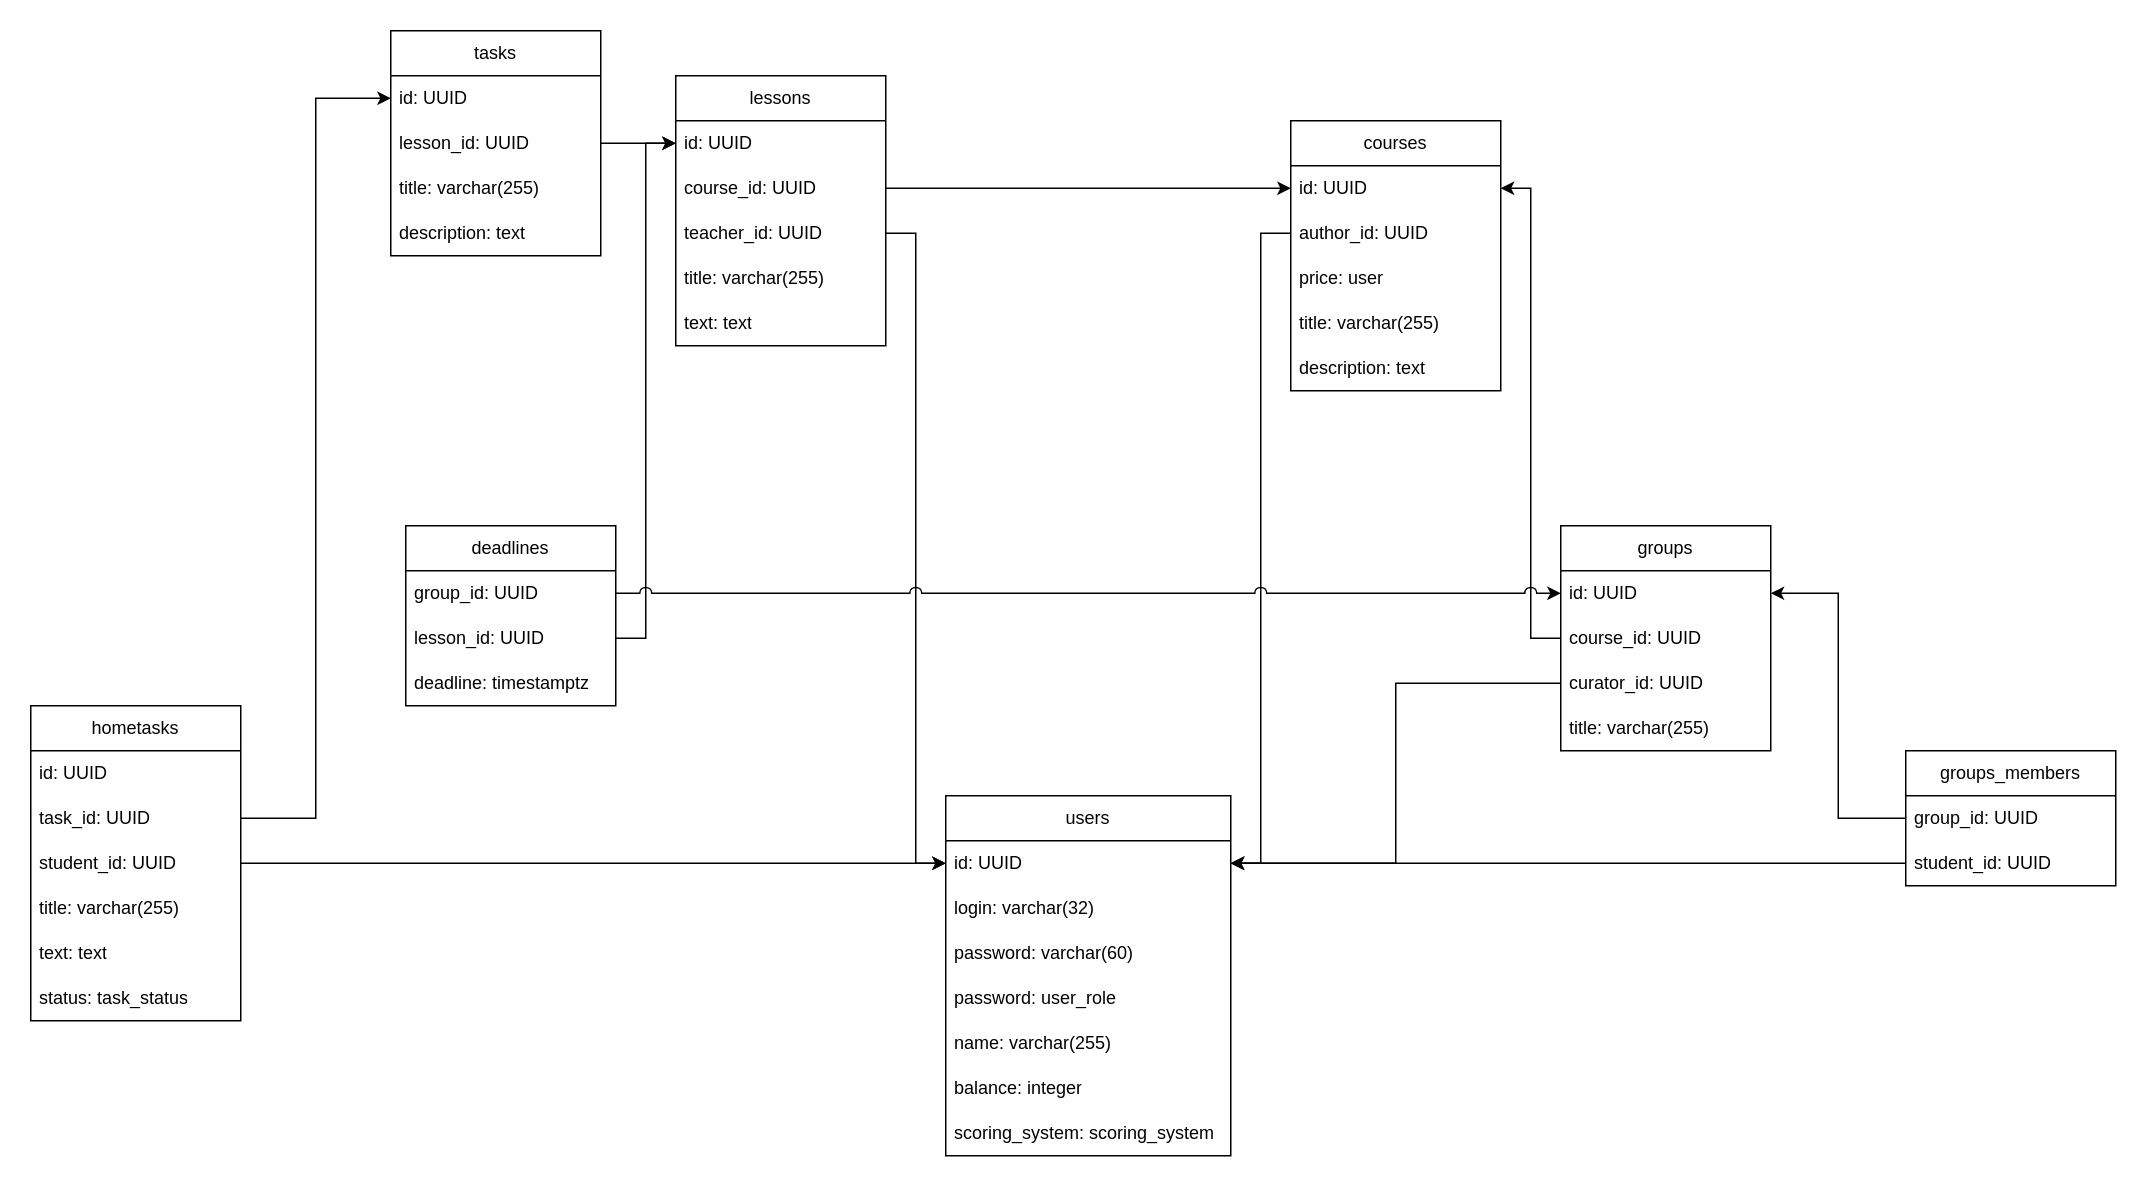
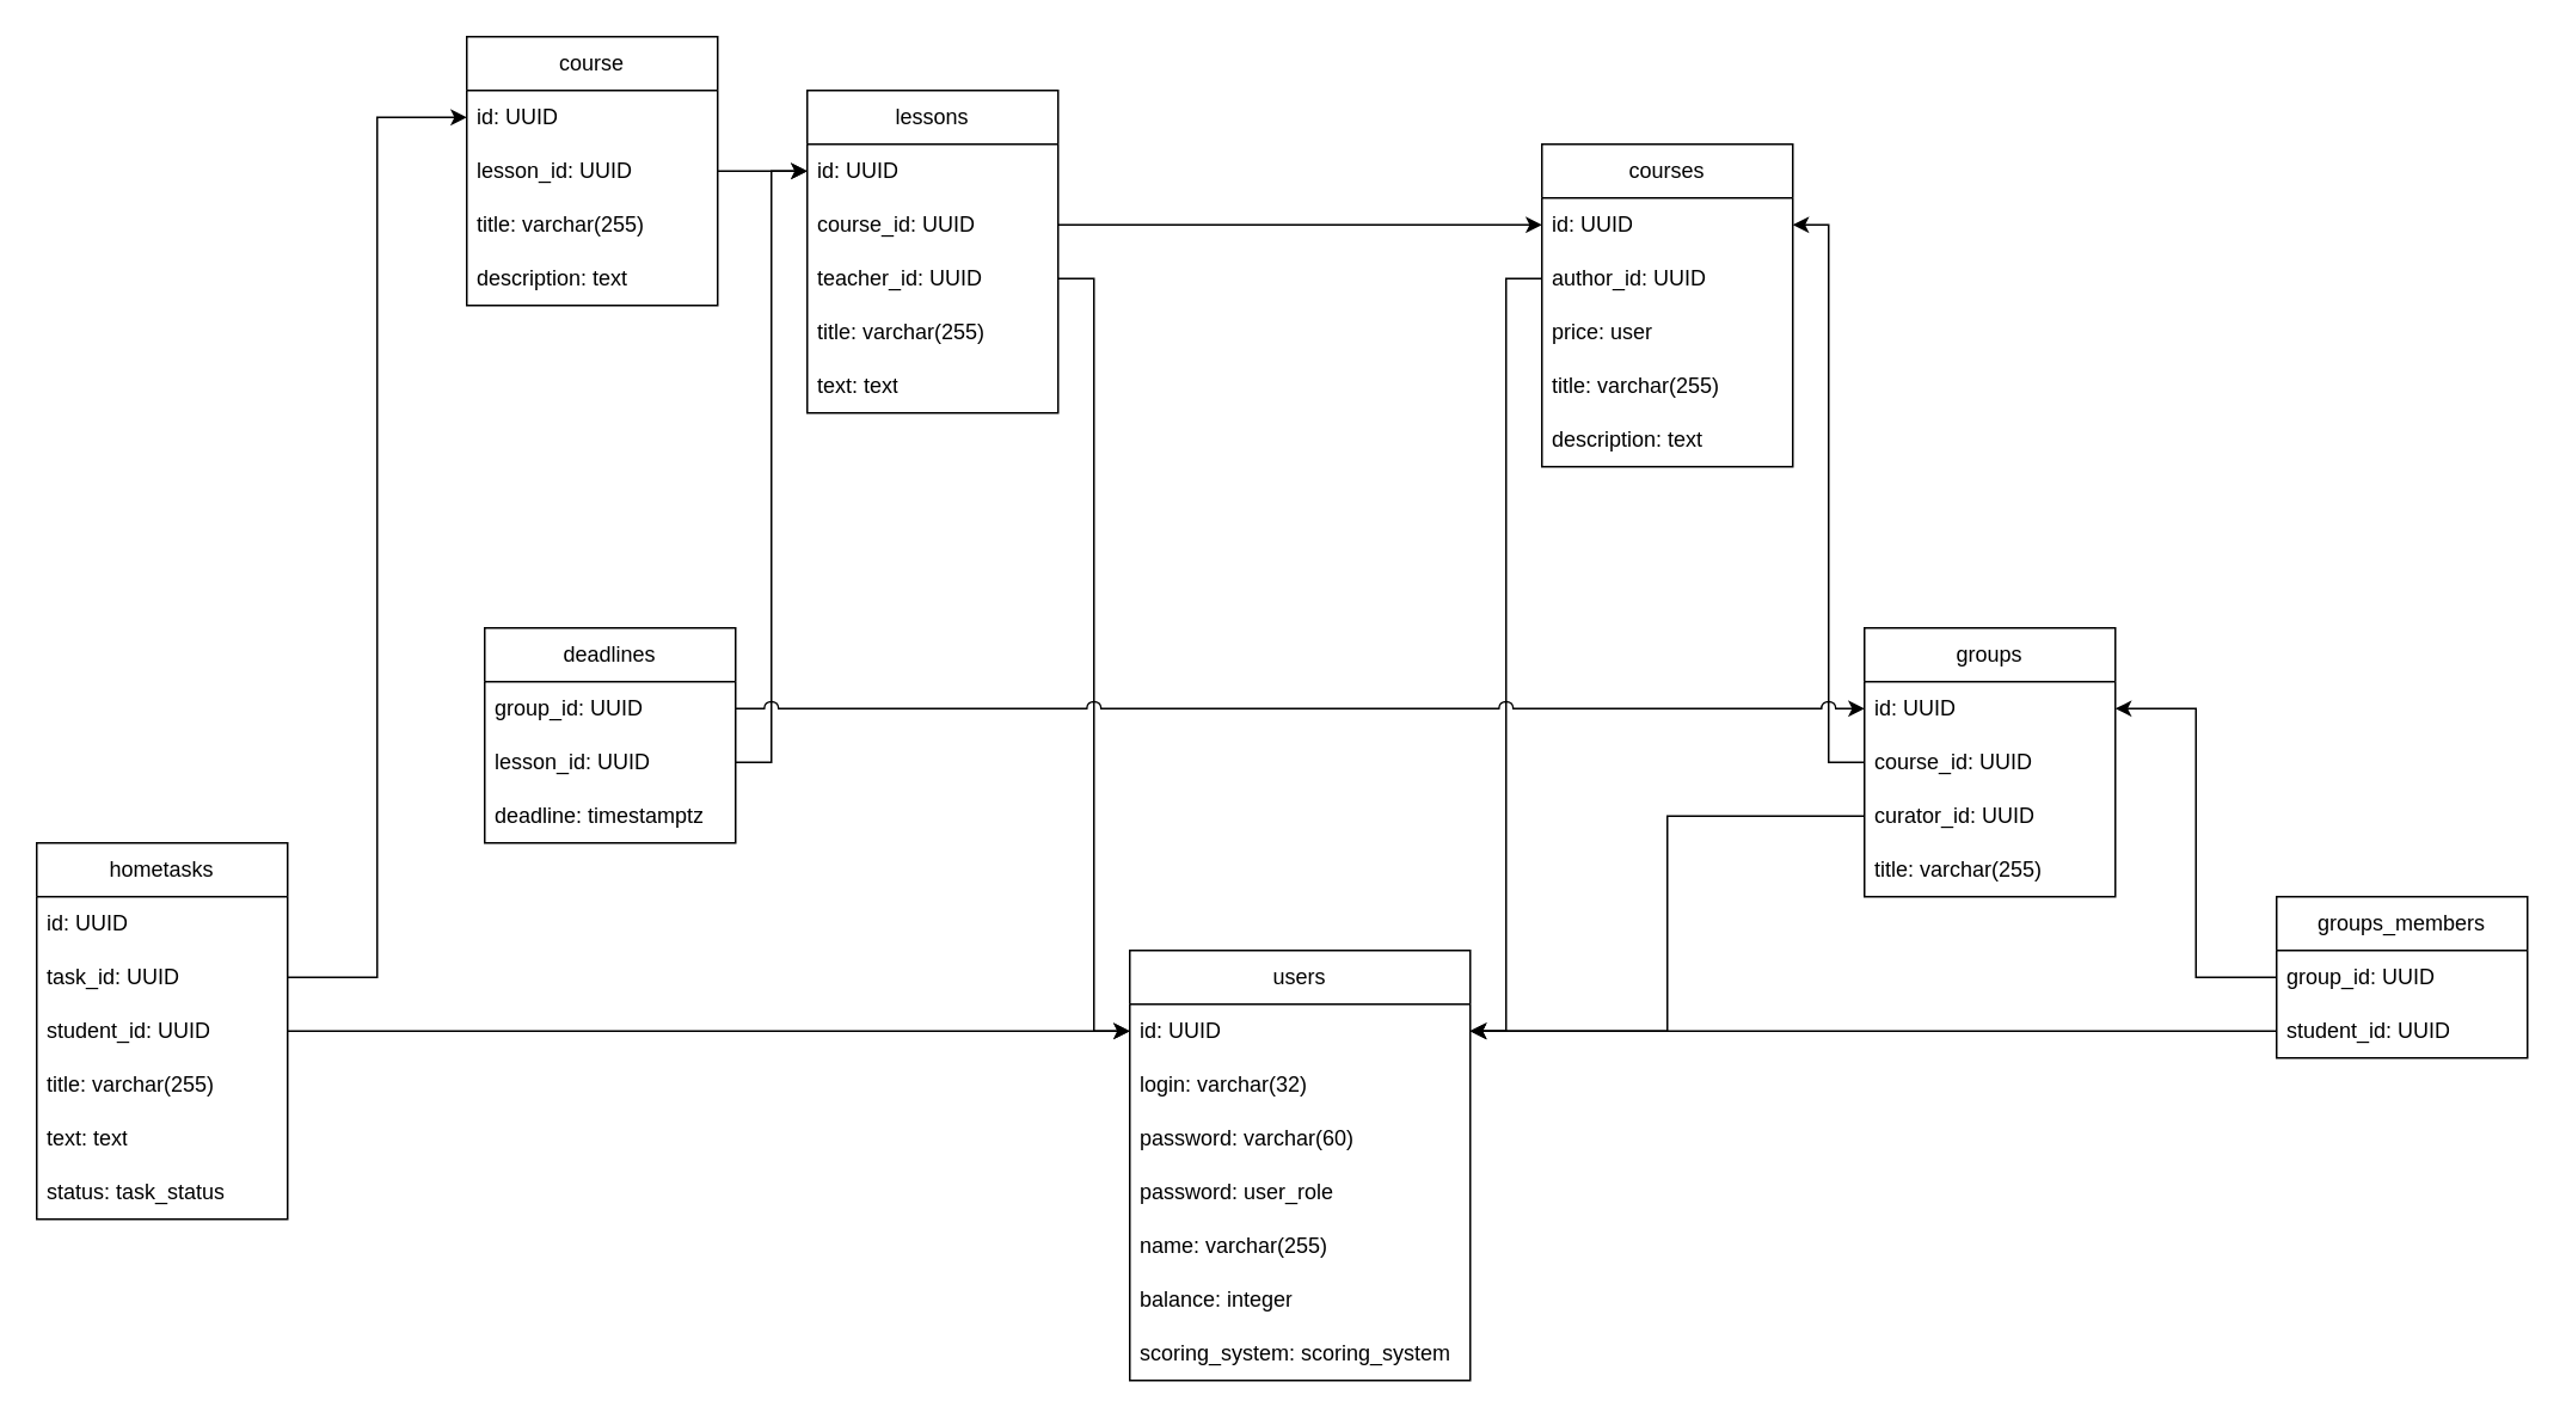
- <mxCell id="31" value="tasks" style="swimlane;fontStyle=0;childLayout=stackLayout;horizontal=1;startSize=30;horizontalStack=0;resizeParent=1;resizeParentMax=0;resizeLast=0;collapsible=1;marginBottom=0;whiteSpace=wrap;html=1;" parent="1" vertex="1"><mxGeometry x="260" y="20" width="140" height="150" as="geometry" /></mxCell>
+ <mxCell id="31" value="course" style="swimlane;fontStyle=0;childLayout=stackLayout;horizontal=1;startSize=30;horizontalStack=0;resizeParent=1;resizeParentMax=0;resizeLast=0;collapsible=1;marginBottom=0;whiteSpace=wrap;html=1;" parent="1" vertex="1"><mxGeometry x="260" y="20" width="140" height="150" as="geometry" /></mxCell>
